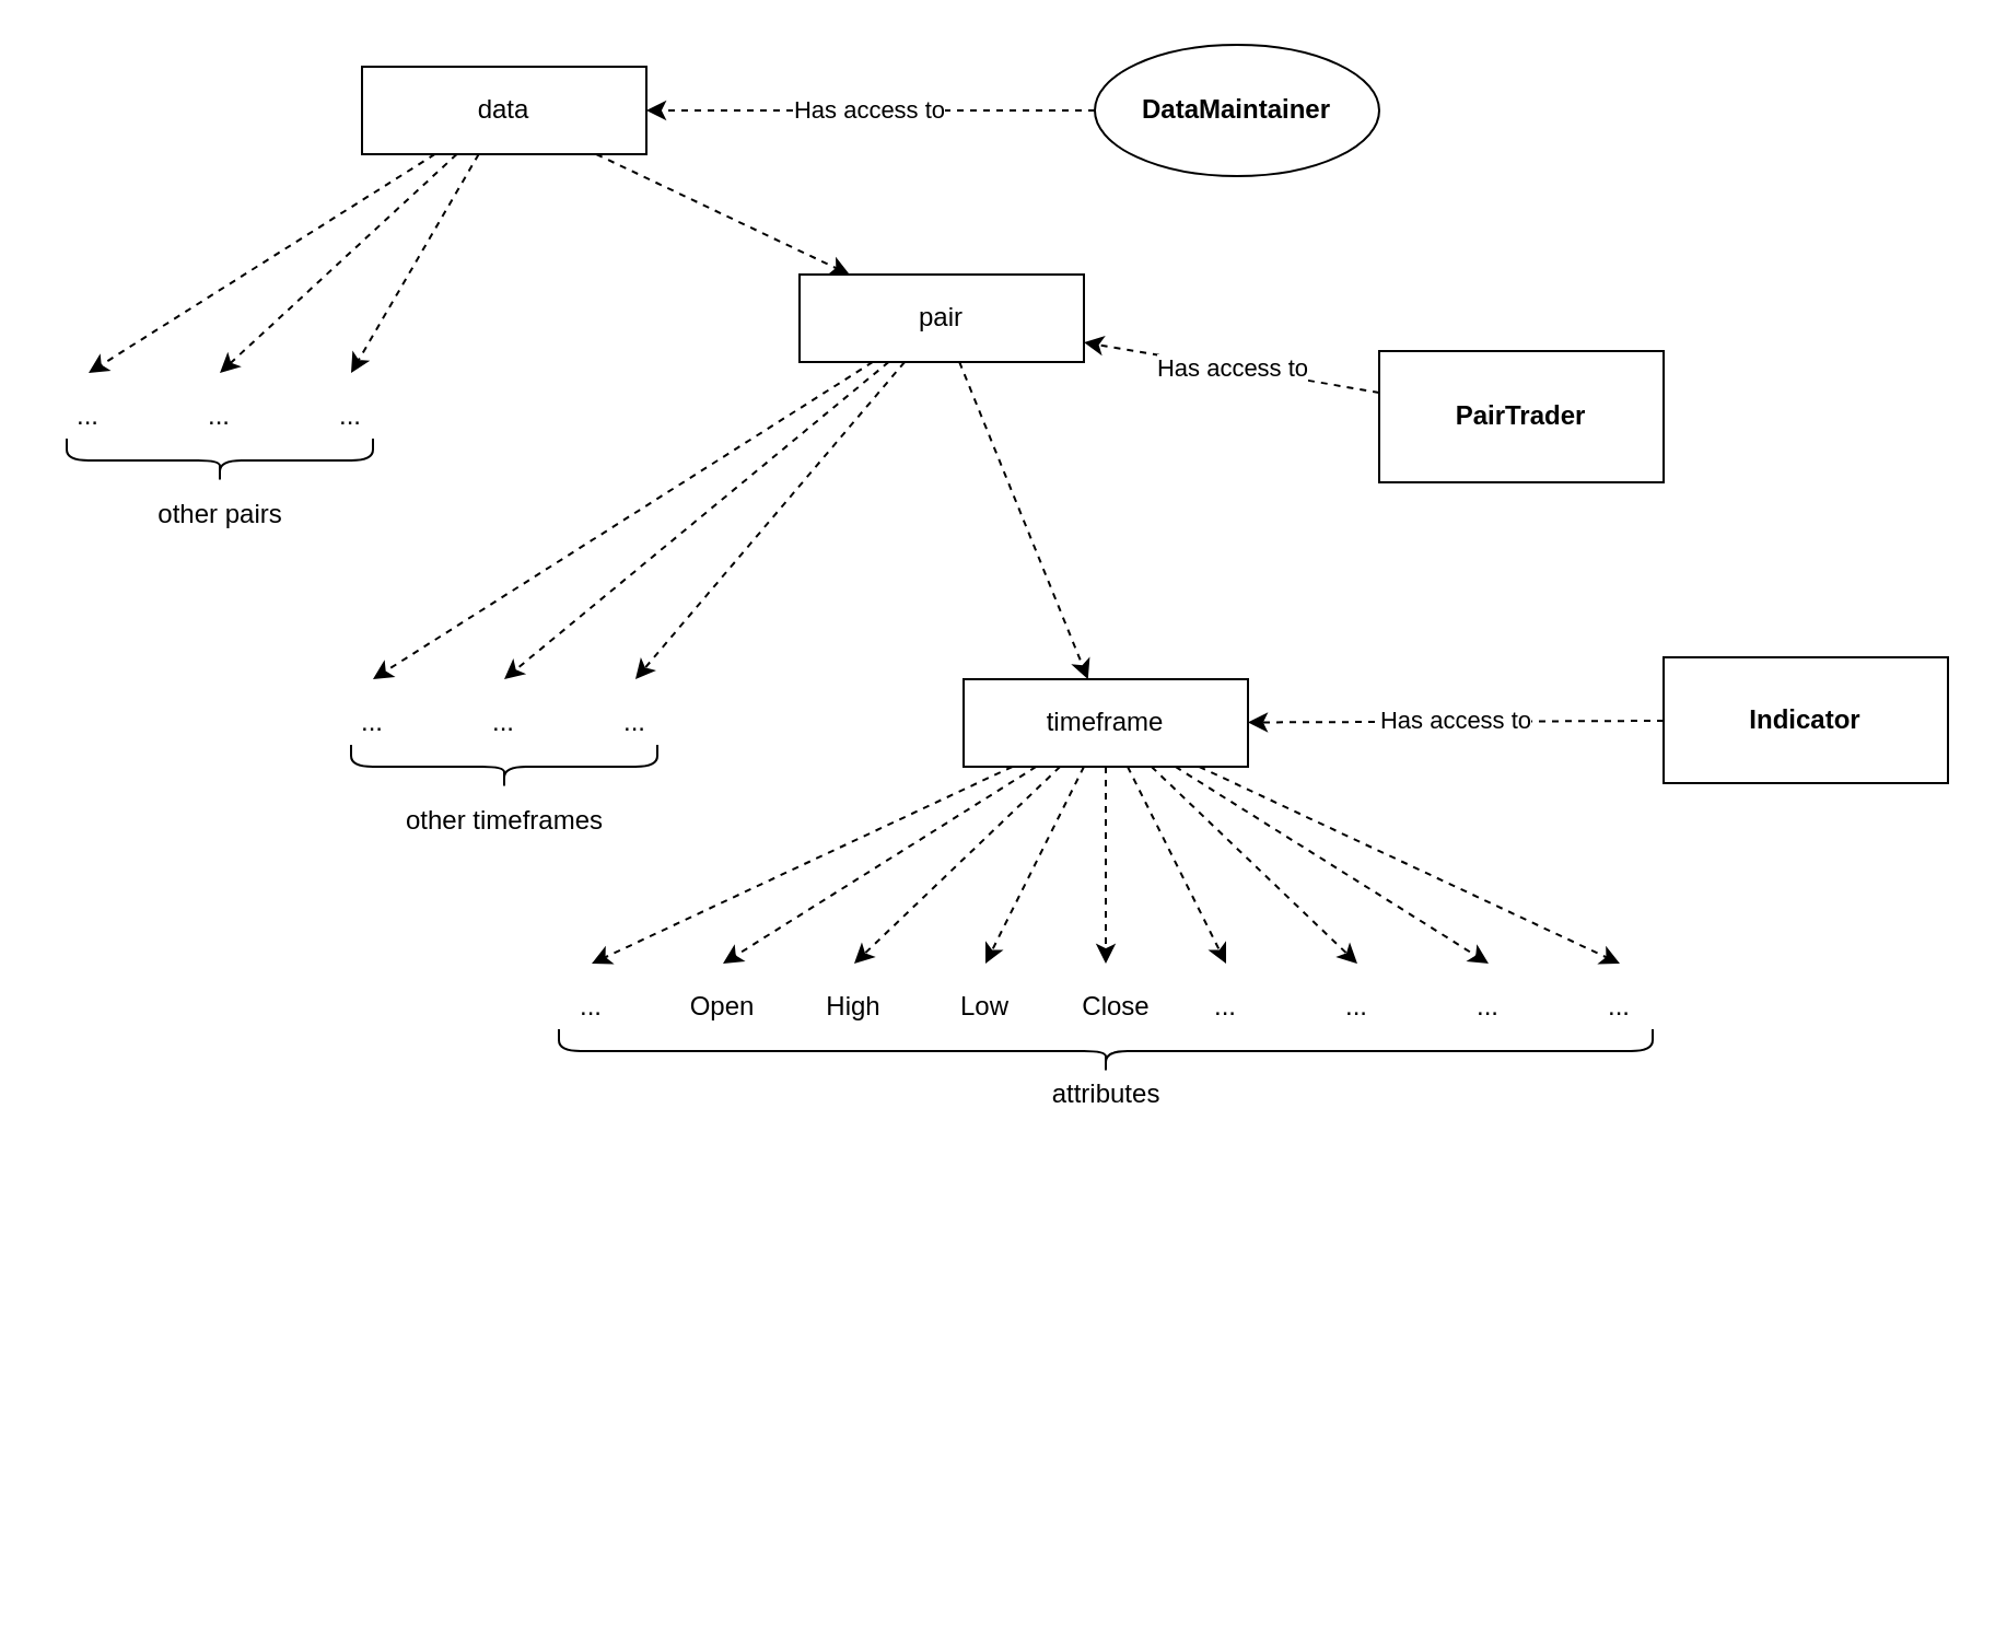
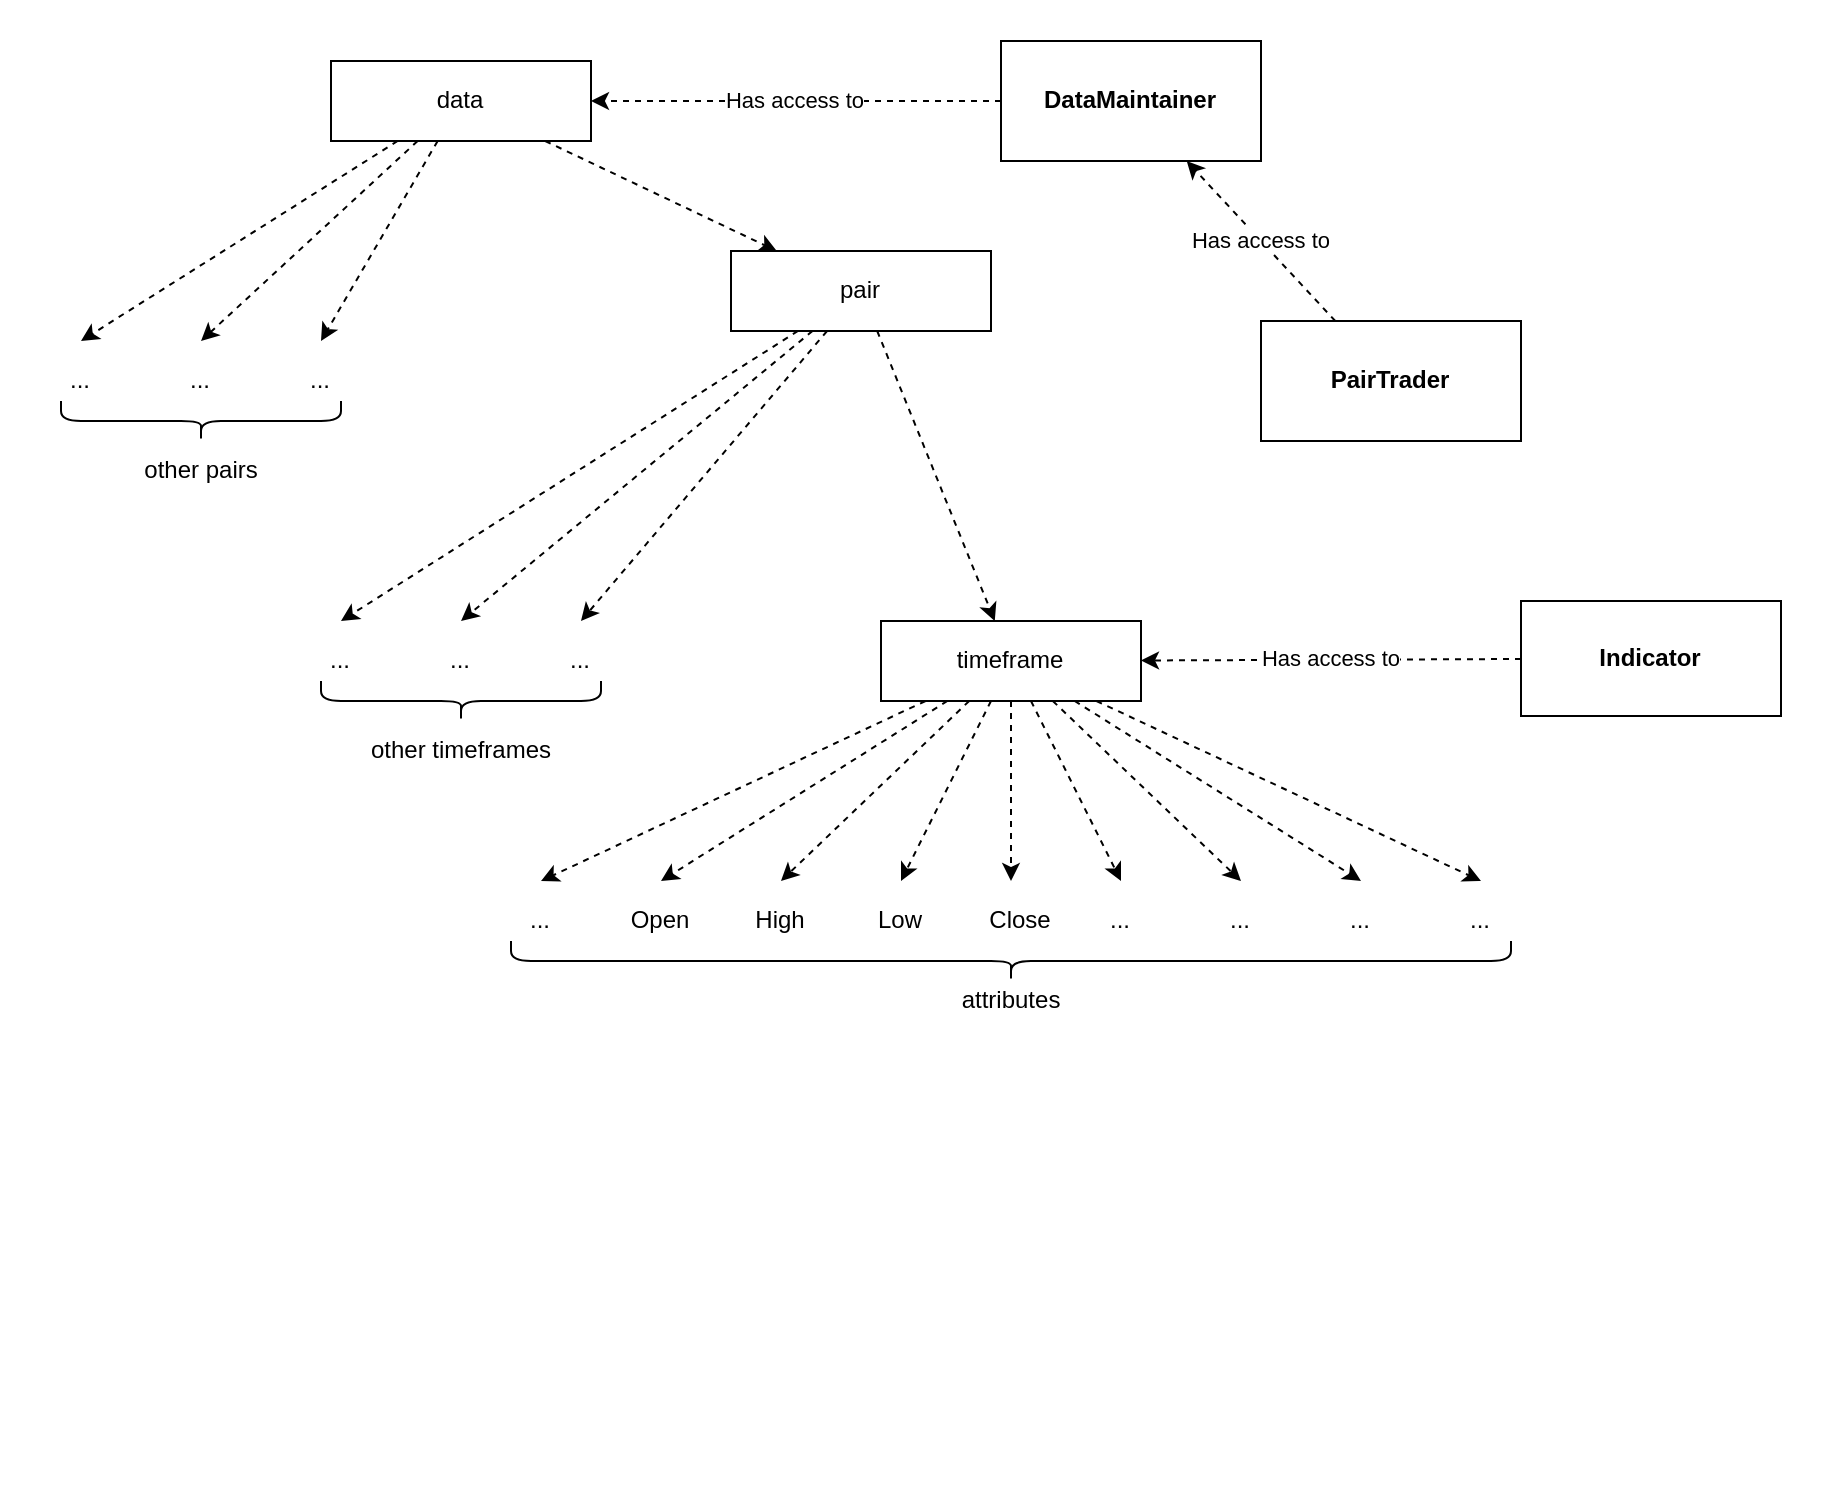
- <mxCell id="43" value="&lt;b&gt;DataMaintainer&lt;/b&gt;" style="ellipse;whiteSpace=wrap;html=1;" vertex="1" parent="1"><mxGeometry x="500" y="20" width="130" height="60" as="geometry" /></mxCell>
+ <mxCell id="43" value="&lt;b&gt;DataMaintainer&lt;/b&gt;" style="rounded=0;whiteSpace=wrap;html=1;" vertex="1" parent="1"><mxGeometry x="500" y="20" width="130" height="60" as="geometry" /></mxCell>
- <mxCell id="48" value="&lt;span style=&quot;color: rgb(0, 0, 0); font-family: helvetica; font-size: 11px; font-style: normal; font-weight: 400; letter-spacing: normal; text-align: center; text-indent: 0px; text-transform: none; word-spacing: 0px; background-color: rgb(255, 255, 255); display: inline; float: none;&quot;&gt;Has access to&lt;/span&gt;" style="endArrow=classic;html=1;dashed=1;" edge="1" parent="1" source="46" target="2"><mxGeometry width="50" height="50" relative="1" as="geometry"><mxPoint x="710" y="340" as="sourcePoint" /><mxPoint x="580" y="340" as="targetPoint" /></mxGeometry></mxCell>
+ <mxCell id="48" value="&lt;span style=&quot;color: rgb(0, 0, 0); font-family: helvetica; font-size: 11px; font-style: normal; font-weight: 400; letter-spacing: normal; text-align: center; text-indent: 0px; text-transform: none; word-spacing: 0px; background-color: rgb(255, 255, 255); display: inline; float: none;&quot;&gt;Has access to&lt;/span&gt;" style="endArrow=classic;html=1;dashed=1;" edge="1" parent="1" source="46" target="43"><mxGeometry width="50" height="50" relative="1" as="geometry"><mxPoint x="710" y="340" as="sourcePoint" /><mxPoint x="580" y="340" as="targetPoint" /></mxGeometry></mxCell>
